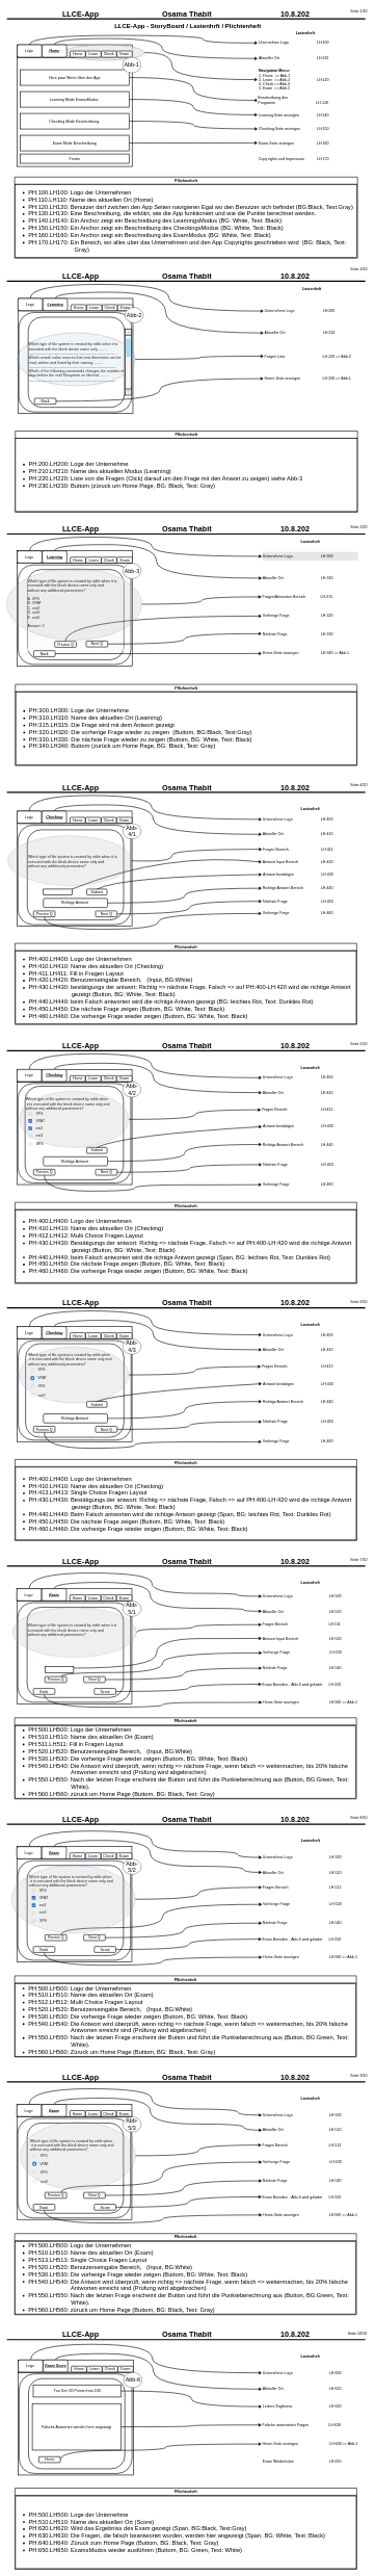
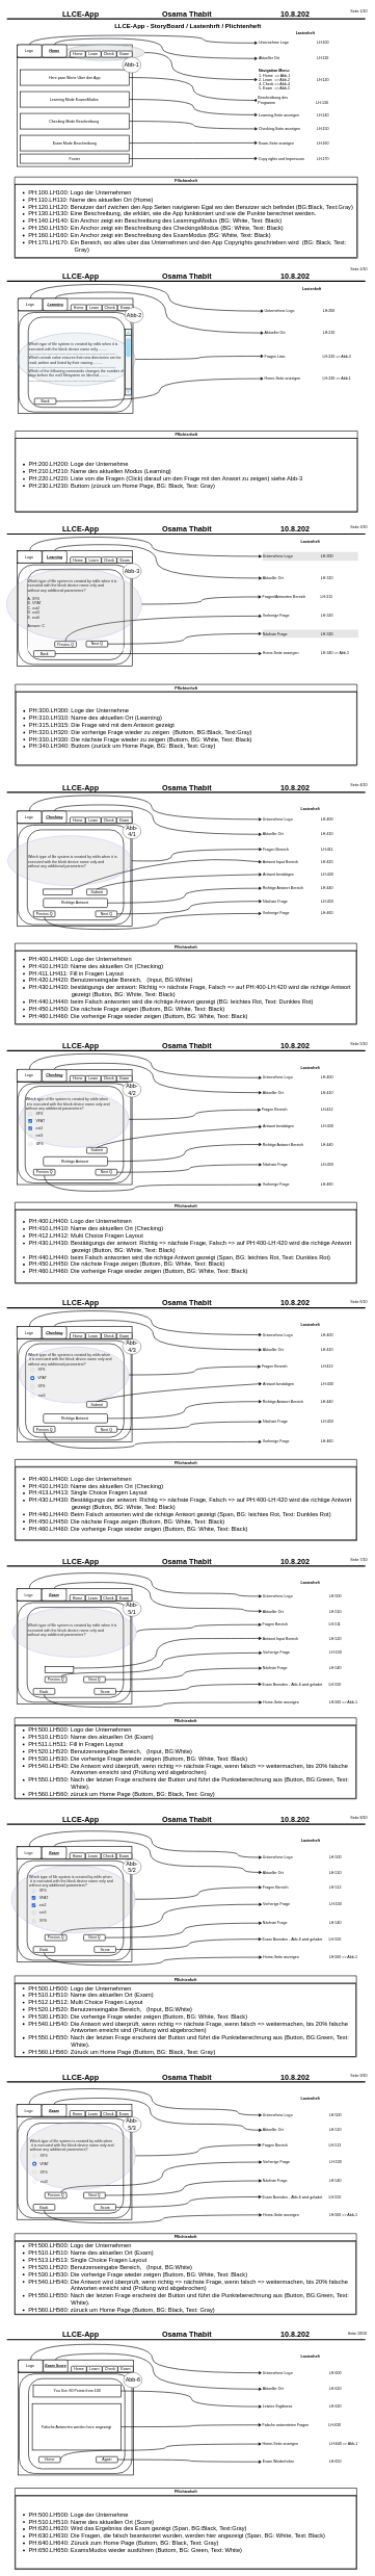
+ <mxCell id="98" style="edgeStyle=orthogonalEdgeStyle;orthogonalLoop=1;jettySize=auto;html=1;exitX=1;exitY=0.5;exitDx=0;exitDy=0;entryX=0;entryY=0.5;entryDx=0;entryDy=0;strokeWidth=2;curved=1;" parent="1" source="59" target="99" edge="1"><mxGeometry relative="1" as="geometry"><mxPoint x="544.5" y="586" as="sourcePoint" /></mxGeometry></mxCell>
- <mxCell id="130" value="Nächste Frage&lt;span style=&quot;white-space: pre;&quot;&gt;&#09;&lt;/span&gt;&lt;span style=&quot;white-space: pre;&quot;&gt;&#09;&lt;/span&gt;&lt;span style=&quot;white-space: pre;&quot;&gt;&#09;&lt;/span&gt;&lt;span style=&quot;white-space: pre;&quot;&gt;&#09;&lt;/span&gt;LH:330" style="rounded=0;whiteSpace=wrap;html=1;align=left;strokeWidth=2;strokeColor=#FFFFFF;" parent="127" vertex="1"><mxGeometry x="1" y="293" width="310" height="28" as="geometry" /></mxCell>
+ <mxCell id="130" value="Nächste Frage&lt;span style=&quot;white-space: pre;&quot;&gt;&#09;&lt;/span&gt;&lt;span style=&quot;white-space: pre;&quot;&gt;&#09;&lt;/span&gt;&lt;span style=&quot;white-space: pre;&quot;&gt;&#09;&lt;/span&gt;&lt;span style=&quot;white-space: pre;&quot;&gt;&#09;&lt;/span&gt;LH:330" style="rounded=0;whiteSpace=wrap;html=1;align=left;strokeWidth=2;strokeColor=#FFFFFF;fillColor=#e6e6e6;" parent="127" vertex="1"><mxGeometry x="1" y="293" width="310" height="28" as="geometry" /></mxCell>
+ <mxCell id="78" value="Again" style="rounded=1;whiteSpace=wrap;html=1;strokeWidth=2;" parent="1" vertex="1"><mxGeometry x="307.5" y="7873" width="69" height="19" as="geometry" /></mxCell>
+ <mxCell id="77" style="edgeStyle=orthogonalEdgeStyle;orthogonalLoop=1;jettySize=auto;html=1;exitX=1;exitY=0.5;exitDx=0;exitDy=0;entryX=0;entryY=0.5;entryDx=0;entryDy=0;endSize=6;strokeWidth=2;curved=1;" parent="1" source="78" target="198" edge="1"><mxGeometry relative="1" as="geometry" /></mxCell>
